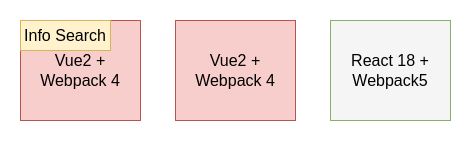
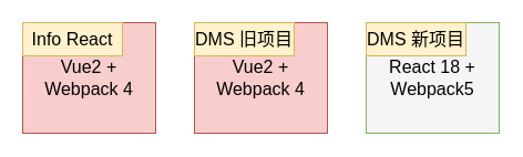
- <mxCell id="7" value="Info Search" style="text;html=1;strokeColor=#d6b656;fillColor=#fff2cc;align=center;verticalAlign=middle;whiteSpace=wrap;rounded=0;fontSize=16;" vertex="1" parent="1"><mxGeometry x="20" y="20" width="90" height="30" as="geometry" /></mxCell>
+ <mxCell id="7" value="Info React" style="text;html=1;strokeColor=#d6b656;fillColor=#fff2cc;align=center;verticalAlign=middle;whiteSpace=wrap;rounded=0;fontSize=16;" vertex="1" parent="1"><mxGeometry x="20" y="20" width="90" height="30" as="geometry" /></mxCell>
+ <mxCell id="3" value="DMS 旧项目" style="text;html=1;strokeColor=#d6b656;fillColor=#fff2cc;align=center;verticalAlign=middle;whiteSpace=wrap;rounded=0;fontSize=16;" vertex="1" parent="1"><mxGeometry x="175" y="20" width="90" height="30" as="geometry" /></mxCell>
+ <mxCell id="5" value="DMS 新项目" style="text;html=1;strokeColor=#d6b656;fillColor=#fff2cc;align=center;verticalAlign=middle;whiteSpace=wrap;rounded=0;fontSize=16;" vertex="1" parent="1"><mxGeometry x="330" y="20" width="90" height="30" as="geometry" /></mxCell>
